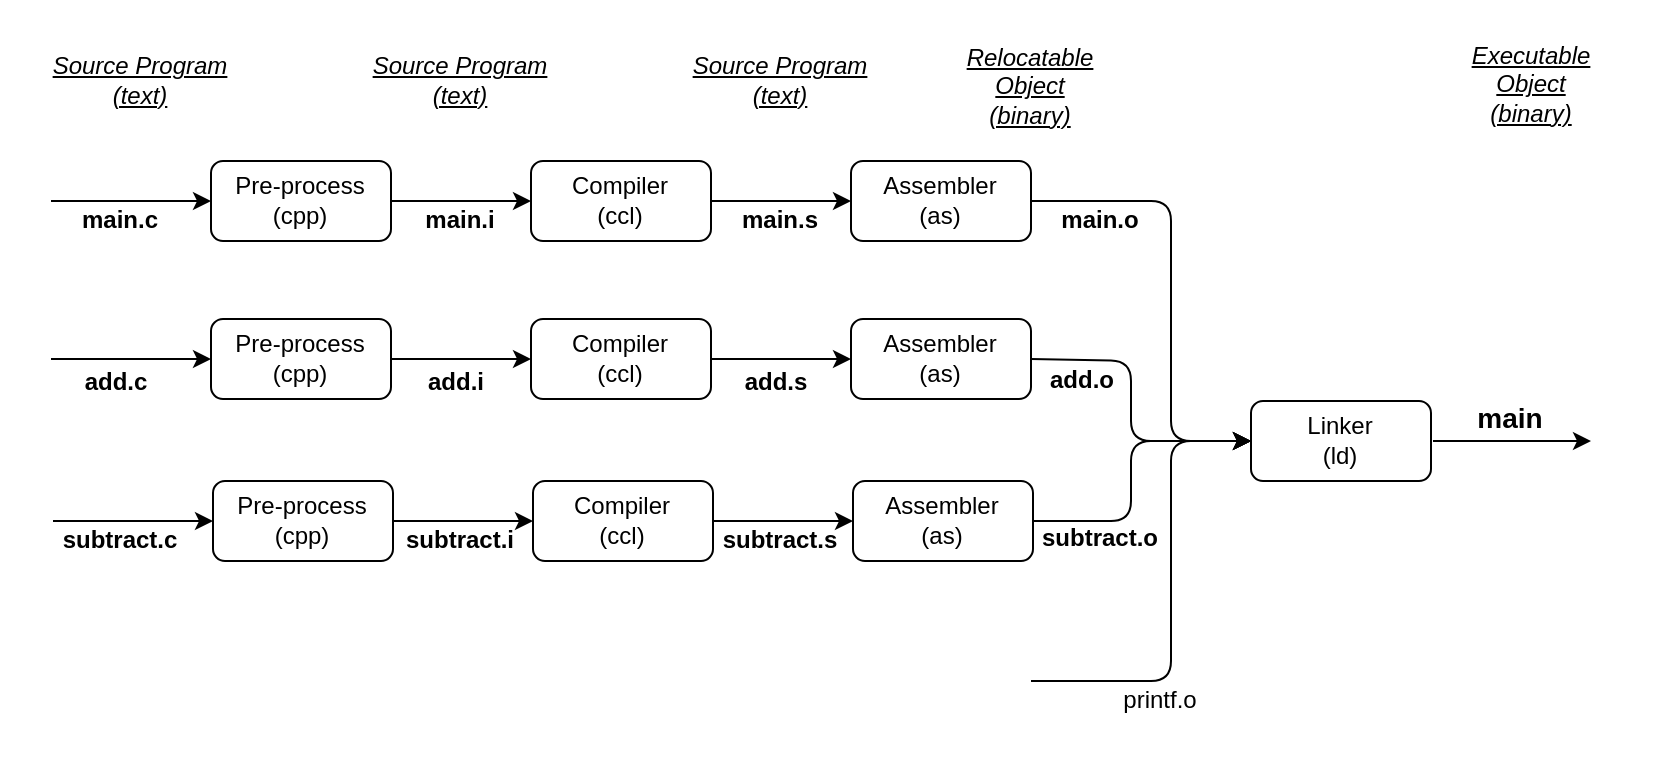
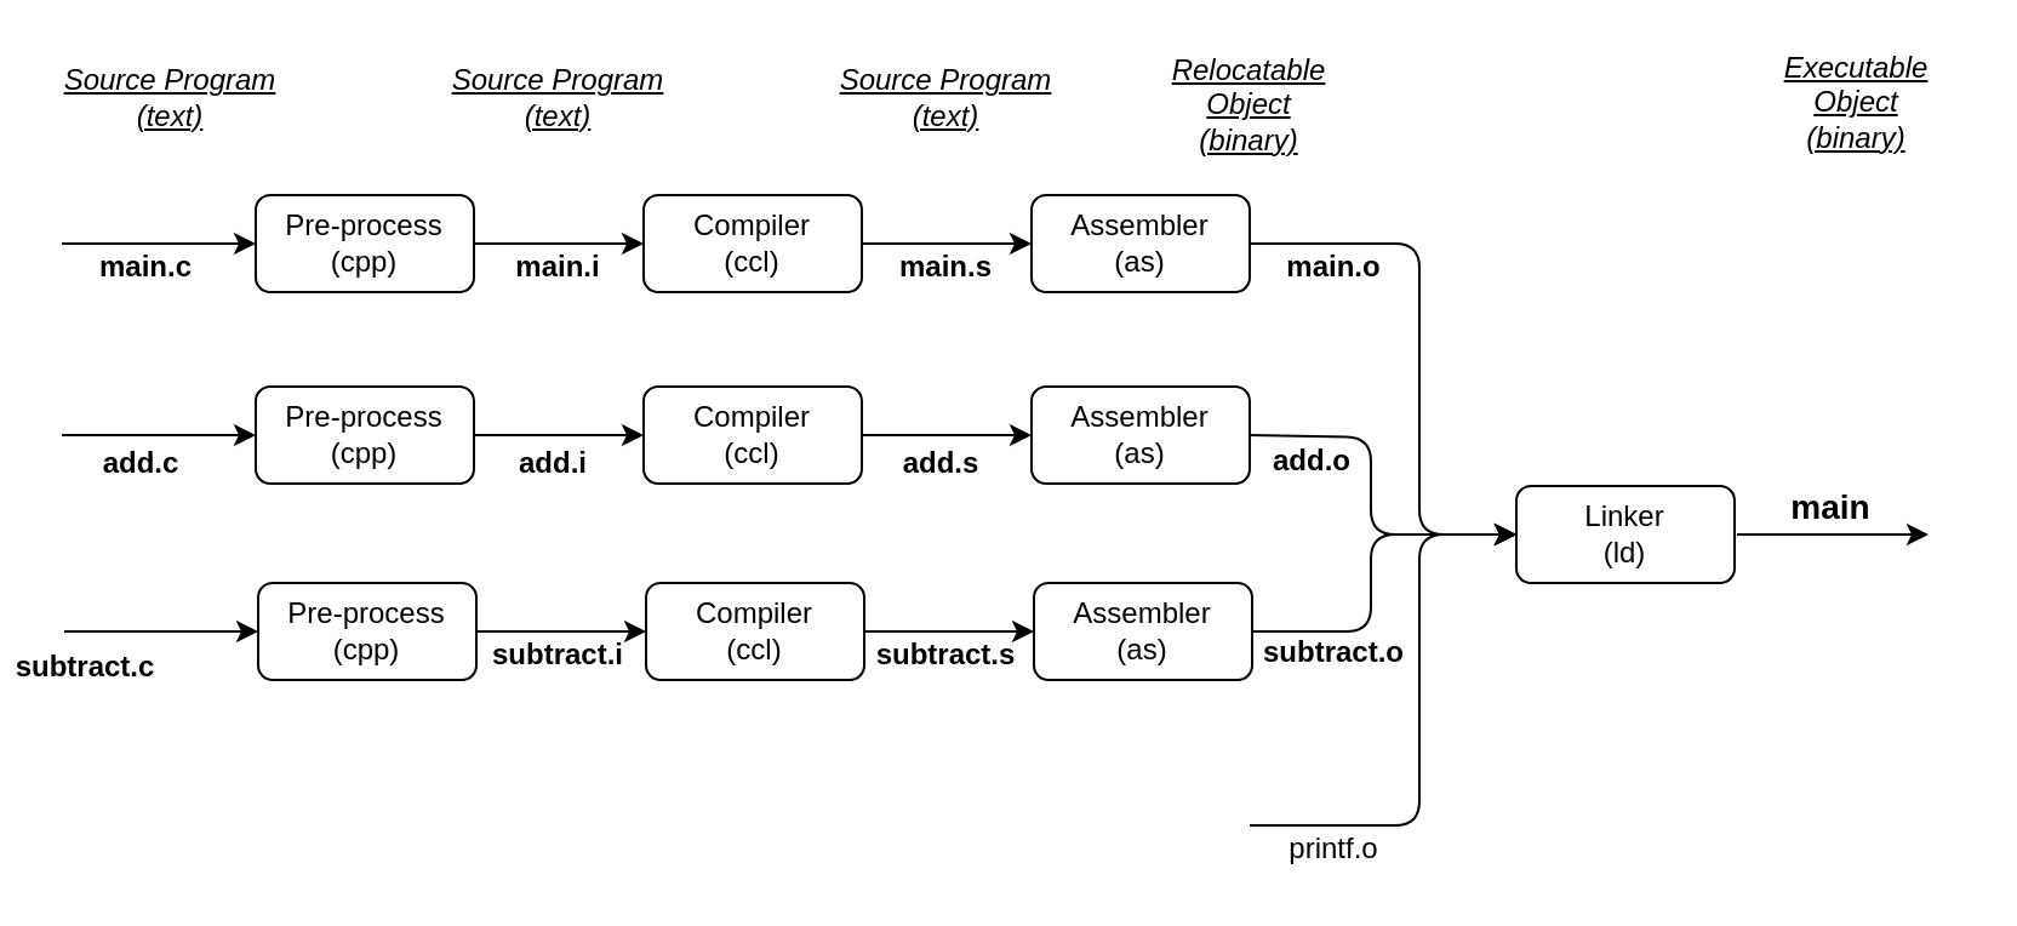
- <mxCell id="39" value="subtract.c" style="text;html=1;strokeColor=none;fillColor=none;align=center;verticalAlign=middle;whiteSpace=wrap;rounded=0;fontStyle=1" parent="1" vertex="1"><mxGeometry x="40" y="260" width="40" height="20" as="geometry" /></mxCell>
+ <mxCell id="39" value="subtract.c" style="text;html=1;strokeColor=none;fillColor=none;align=center;verticalAlign=middle;whiteSpace=wrap;rounded=0;fontStyle=1" parent="1" vertex="1"><mxGeometry x="15" y="265" width="40" height="20" as="geometry" /></mxCell>
- <mxCell id="44" value="printf.o" style="text;html=1;strokeColor=none;fillColor=none;align=center;verticalAlign=middle;whiteSpace=wrap;rounded=0;" parent="1" vertex="1"><mxGeometry x="560" y="340" width="40" height="20" as="geometry" /></mxCell>
+ <mxCell id="44" value="printf.o" style="text;html=1;strokeColor=none;fillColor=none;align=center;verticalAlign=middle;whiteSpace=wrap;rounded=0;" parent="1" vertex="1"><mxGeometry x="530" y="340" width="40" height="20" as="geometry" /></mxCell>
